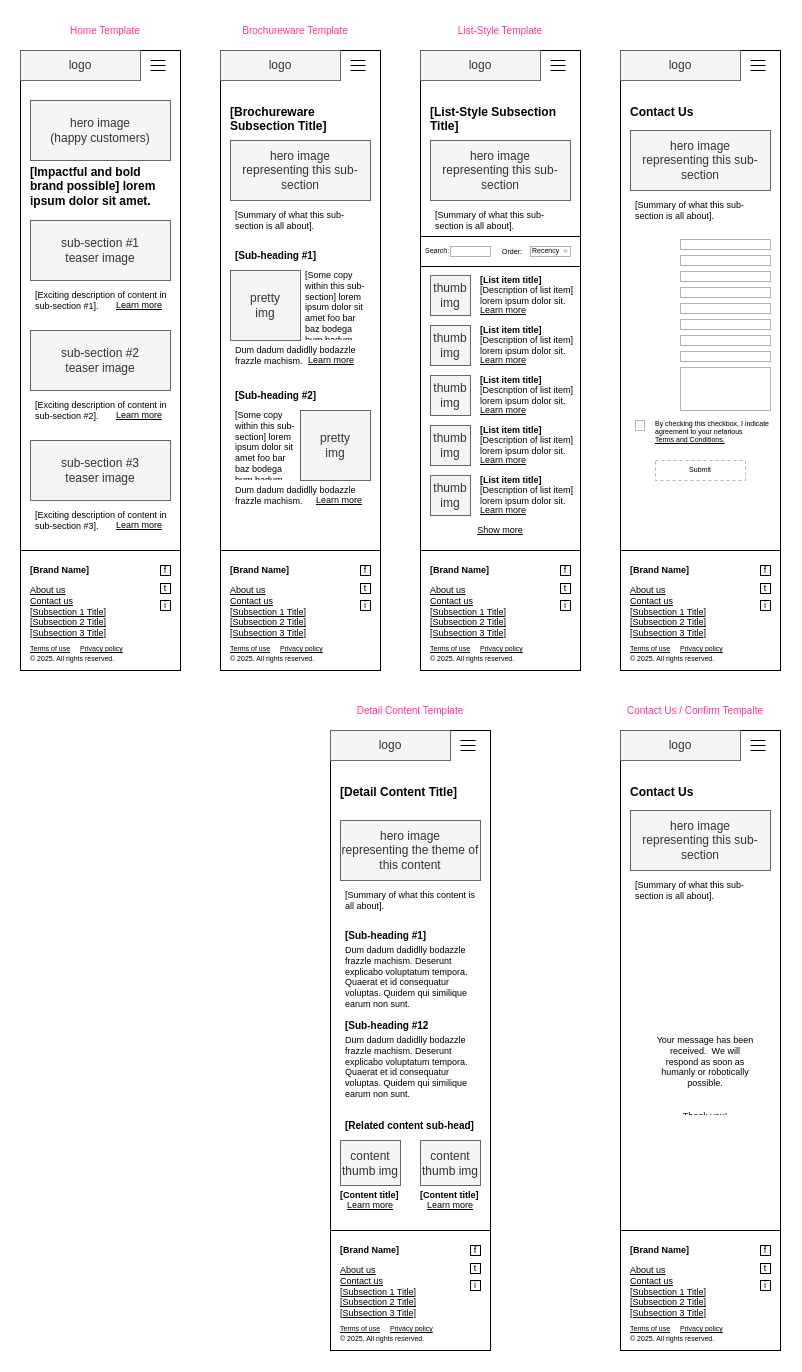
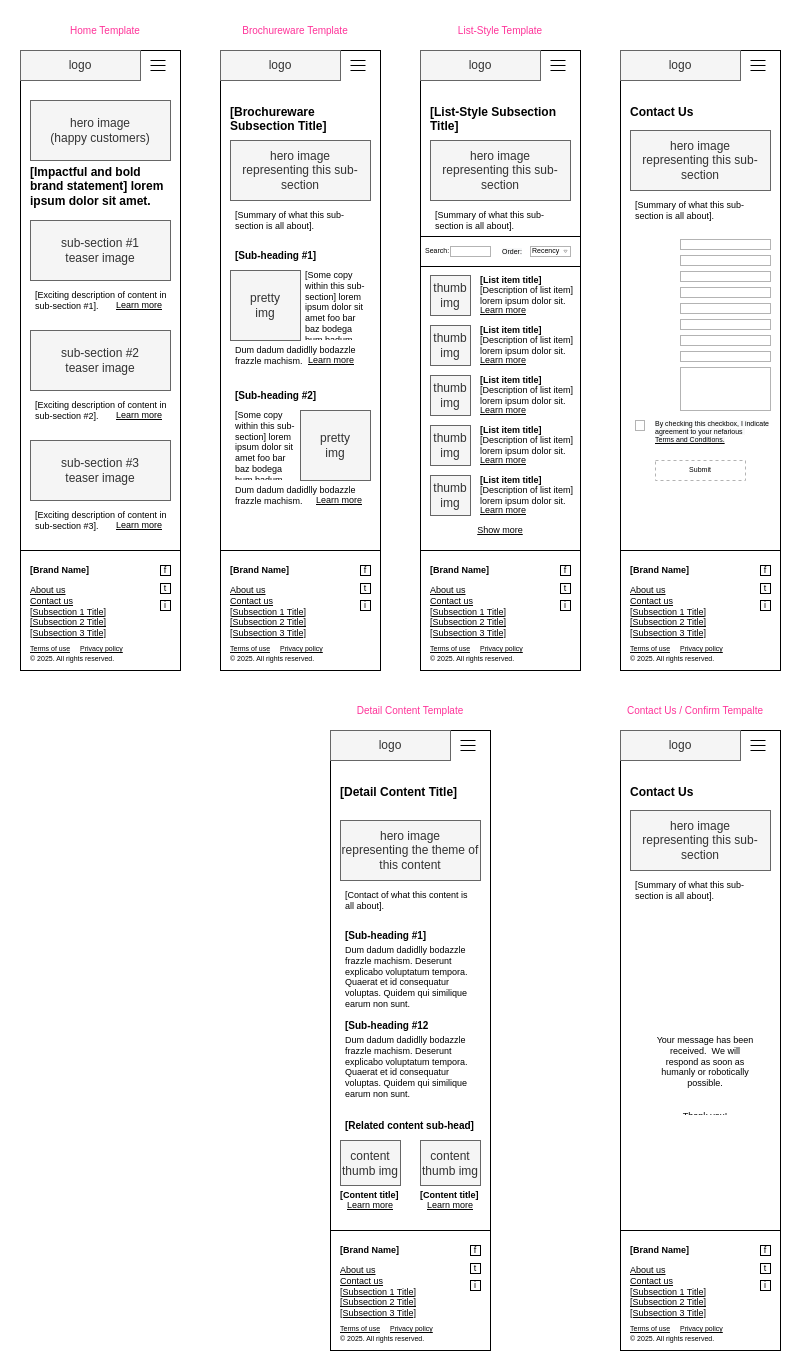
- <mxCell id="29" value="[Impactful and bold brand possible] lorem ipsum dolor sit amet." style="text;strokeColor=none;fillColor=none;spacing=0;spacingTop=0;whiteSpace=wrap;overflow=hidden;rounded=0;verticalAlign=top;horizontal=1;fontStyle=1" parent="27" vertex="1"><mxGeometry y="60" width="140" height="60" as="geometry" /></mxCell>
+ <mxCell id="29" value="[Impactful and bold brand statement] lorem ipsum dolor sit amet." style="text;strokeColor=none;fillColor=none;spacing=0;spacingTop=0;whiteSpace=wrap;overflow=hidden;rounded=0;verticalAlign=top;horizontal=1;fontStyle=1" parent="27" vertex="1"><mxGeometry y="60" width="140" height="60" as="geometry" /></mxCell>
- <mxCell id="207" value="[Summary of what this content is all about]." style="text;strokeColor=none;fillColor=none;spacing=5;spacingTop=0;whiteSpace=wrap;overflow=hidden;rounded=0;verticalAlign=top;horizontal=1;fontSize=9;" parent="188" vertex="1"><mxGeometry x="10" y="150" width="140" height="40" as="geometry" /></mxCell>
+ <mxCell id="207" value="[Contact of what this content is all about]." style="text;strokeColor=none;fillColor=none;spacing=5;spacingTop=0;whiteSpace=wrap;overflow=hidden;rounded=0;verticalAlign=top;horizontal=1;fontSize=9;" parent="188" vertex="1"><mxGeometry x="10" y="150" width="140" height="40" as="geometry" /></mxCell>
